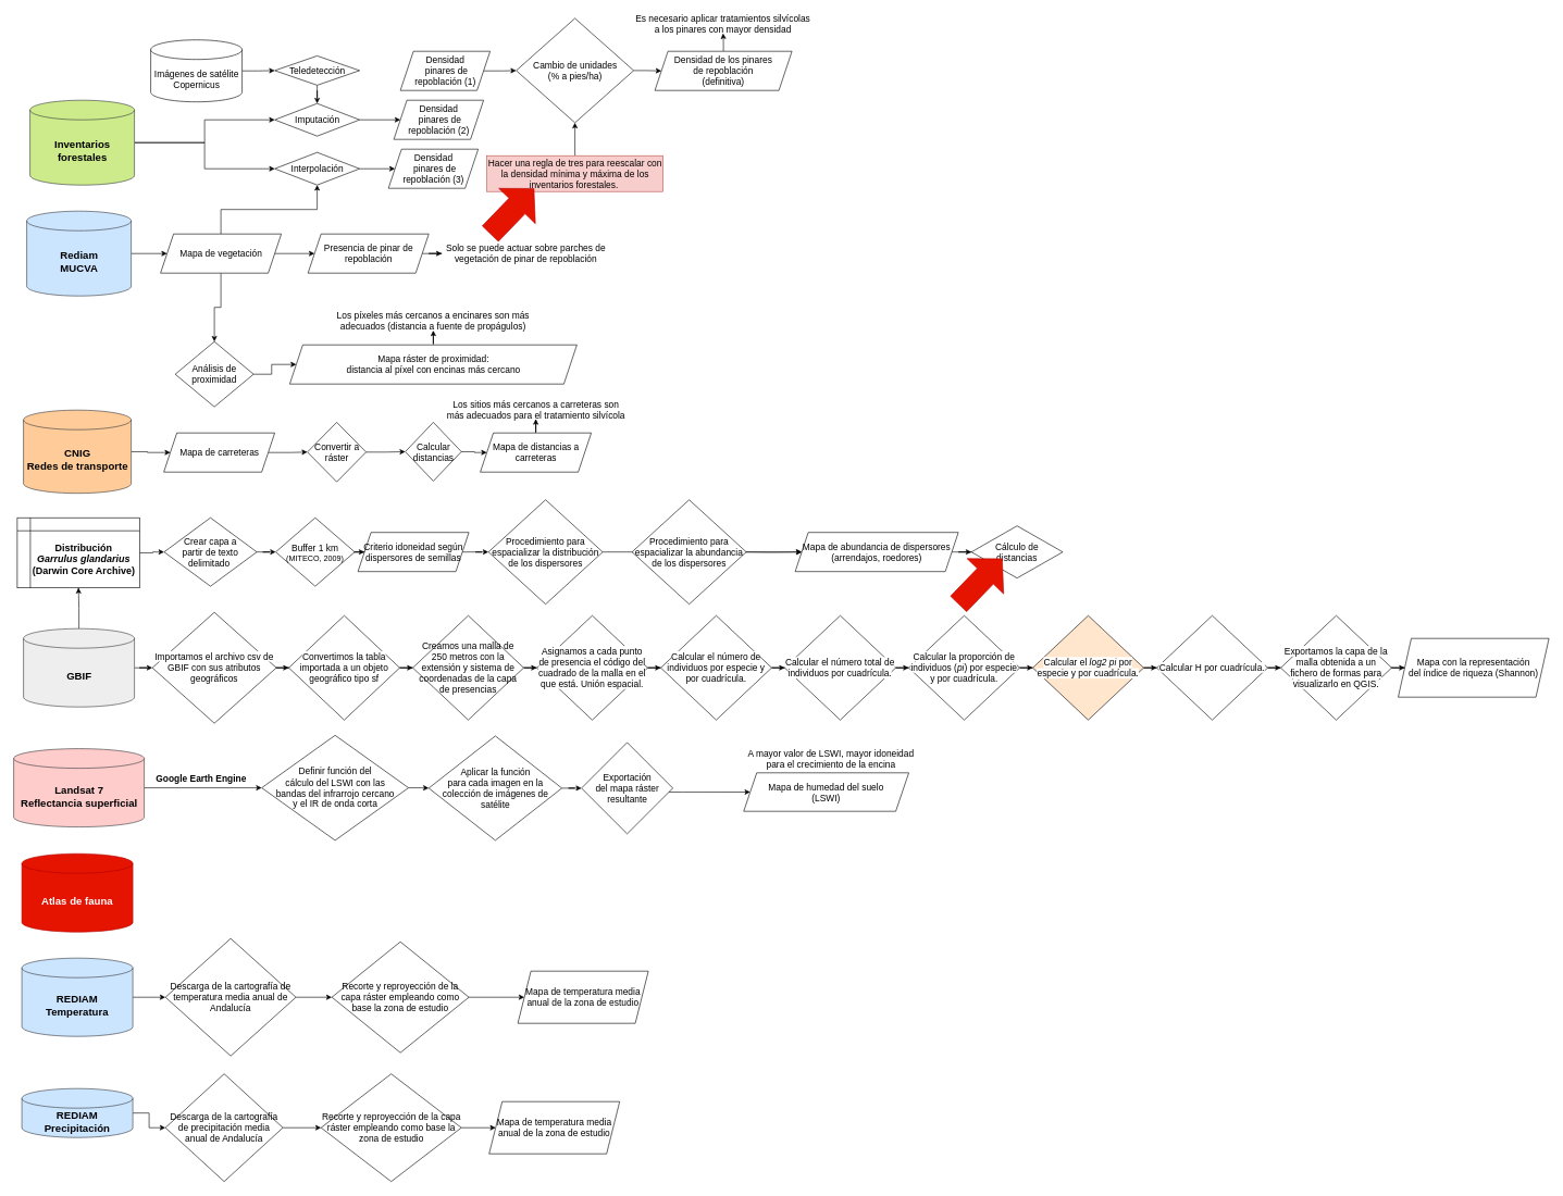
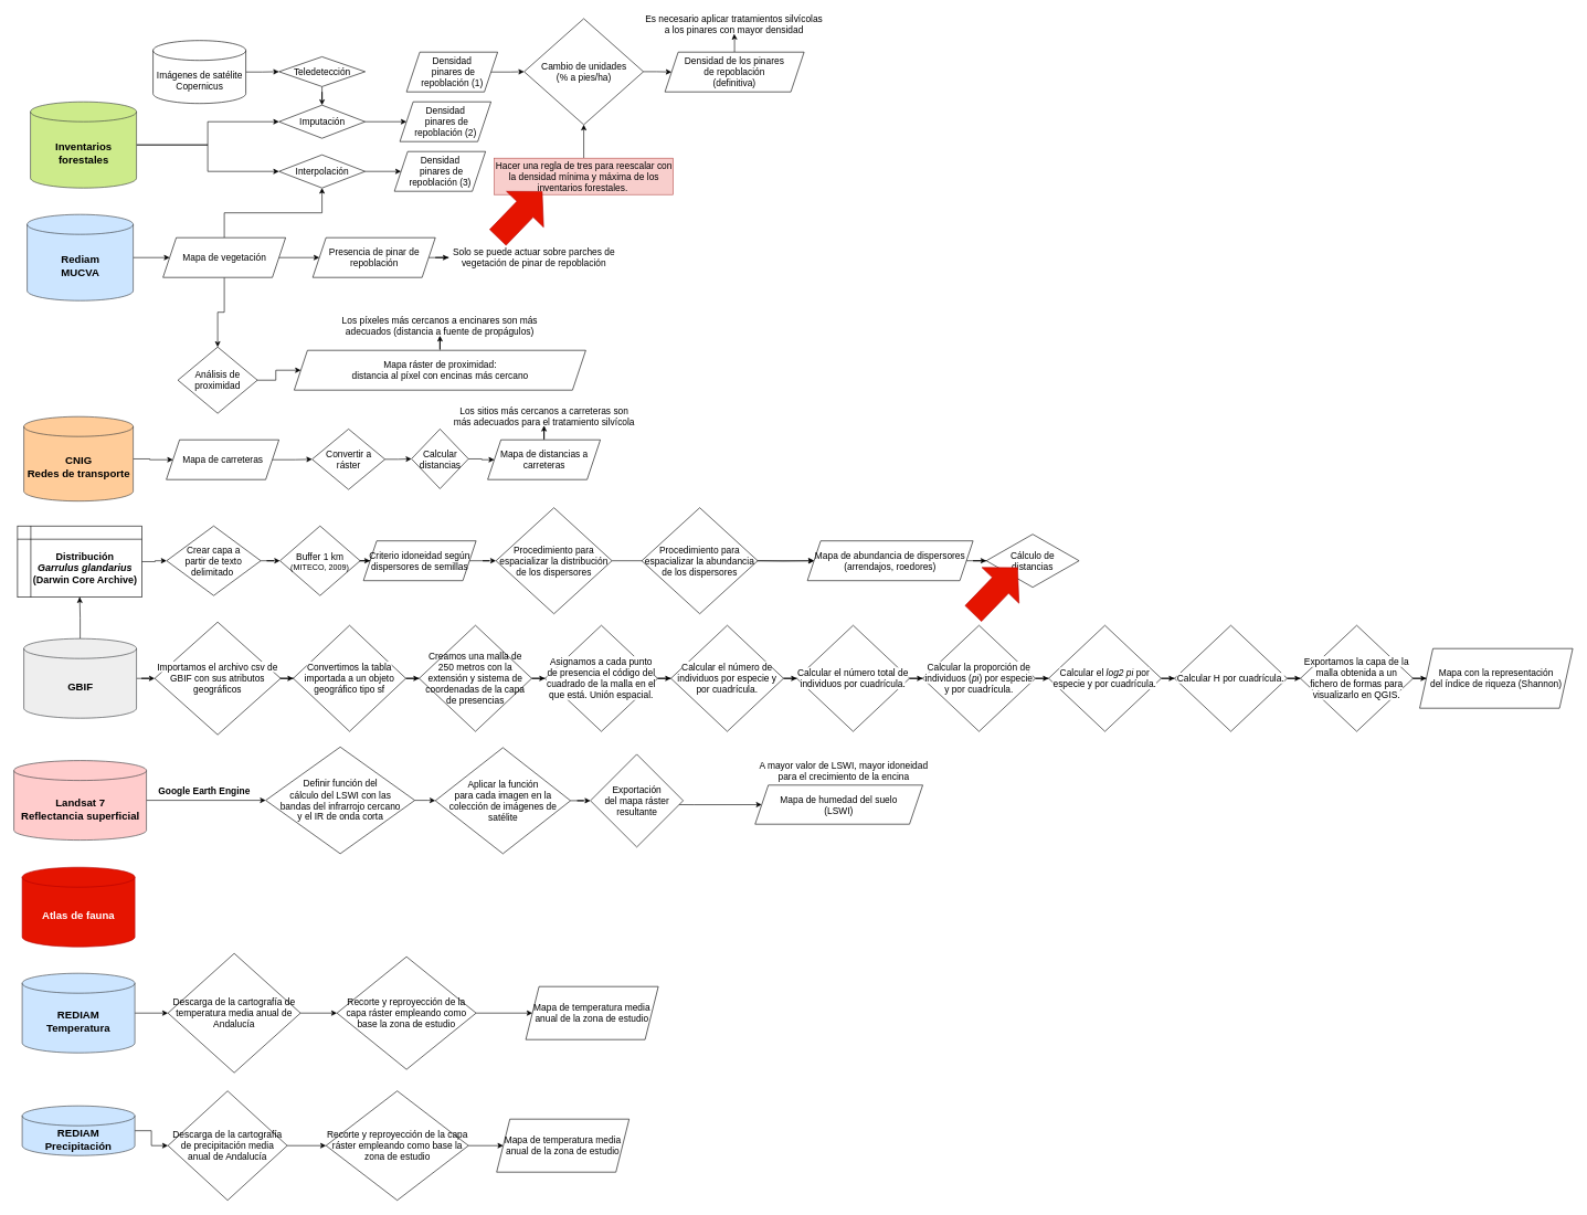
- <mxCell id="28" value="&lt;font style=&quot;font-size: 14px;&quot;&gt;Convertir a ráster&lt;/font&gt;" style="rhombus;whiteSpace=wrap;html=1;" parent="1" vertex="1"><mxGeometry x="470.5" y="646.75" width="90" height="91.25" as="geometry" /></mxCell>
+ <mxCell id="28" value="&lt;font style=&quot;font-size: 14px;&quot;&gt;Convertir a ráster&lt;/font&gt;" style="rhombus;whiteSpace=wrap;html=1;" parent="1" vertex="1"><mxGeometry x="470.5" y="646.75" width="110" height="91.25" as="geometry" /></mxCell>
- <mxCell id="100" value="&lt;div style=&quot;&quot;&gt;&lt;div style=&quot;&quot;&gt;&lt;span style=&quot;font-family: Helvetica, arial, sans-serif; font-size: 14px; text-align: left; background-color: rgb(255, 255, 255);&quot;&gt;Calcular el&amp;nbsp;&lt;/span&gt;&lt;em style=&quot;-webkit-print-color-adjust: exact; margin-top: 0px; font-family: Helvetica, arial, sans-serif; font-size: 14px; text-align: left; background-color: rgb(255, 255, 255);&quot;&gt;log2 pi&lt;/em&gt;&lt;span style=&quot;font-family: Helvetica, arial, sans-serif; font-size: 14px; text-align: left; background-color: rgb(255, 255, 255);&quot;&gt;&amp;nbsp;por especie y por cuadrícula.&lt;/span&gt;&lt;font face=&quot;Helvetica, arial, sans-serif&quot;&gt;&lt;span style=&quot;font-size: 14px;&quot;&gt;&lt;br&gt;&lt;/span&gt;&lt;/font&gt;&lt;/div&gt;&lt;/div&gt;" style="rhombus;whiteSpace=wrap;html=1;align=center;fillColor=#ffe6cc;" parent="1" vertex="1"><mxGeometry x="1582" y="943" width="170" height="160" as="geometry" /></mxCell>
+ <mxCell id="100" value="&lt;div style=&quot;&quot;&gt;&lt;div style=&quot;&quot;&gt;&lt;span style=&quot;font-family: Helvetica, arial, sans-serif; font-size: 14px; text-align: left; background-color: rgb(255, 255, 255);&quot;&gt;Calcular el&amp;nbsp;&lt;/span&gt;&lt;em style=&quot;-webkit-print-color-adjust: exact; margin-top: 0px; font-family: Helvetica, arial, sans-serif; font-size: 14px; text-align: left; background-color: rgb(255, 255, 255);&quot;&gt;log2 pi&lt;/em&gt;&lt;span style=&quot;font-family: Helvetica, arial, sans-serif; font-size: 14px; text-align: left; background-color: rgb(255, 255, 255);&quot;&gt;&amp;nbsp;por especie y por cuadrícula.&lt;/span&gt;&lt;font face=&quot;Helvetica, arial, sans-serif&quot;&gt;&lt;span style=&quot;font-size: 14px;&quot;&gt;&lt;br&gt;&lt;/span&gt;&lt;/font&gt;&lt;/div&gt;&lt;/div&gt;" style="rhombus;whiteSpace=wrap;html=1;align=center;" parent="1" vertex="1"><mxGeometry x="1582" y="943" width="170" height="160" as="geometry" /></mxCell>
